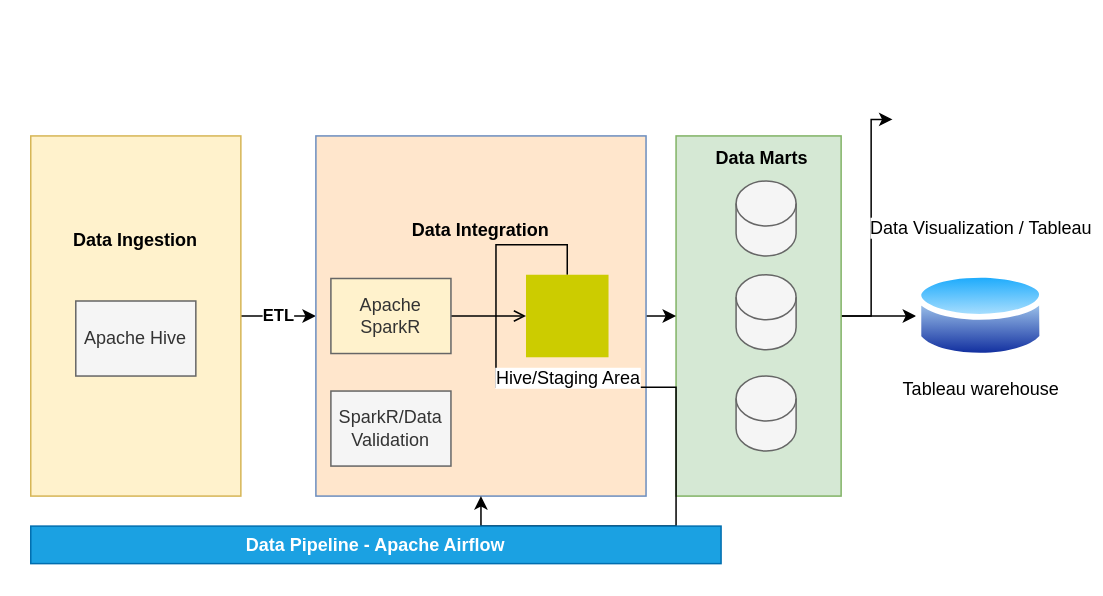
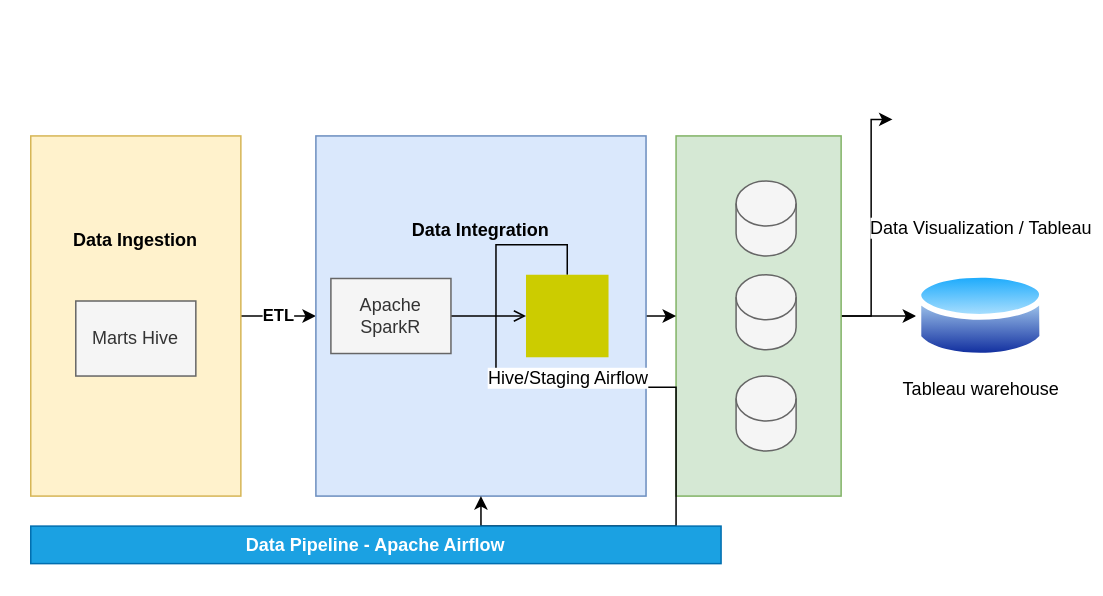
- <mxCell id="18" value="&lt;b&gt;Data Marts&lt;/b&gt;" style="text;html=1;strokeColor=none;fillColor=none;align=center;verticalAlign=middle;whiteSpace=wrap;rounded=0;" vertex="1" parent="1"><mxGeometry x="475" y="90" width="65" height="30" as="geometry" /></mxCell>
- <mxCell id="11" value="Apache SparkR" style="rounded=0;whiteSpace=wrap;html=1;fillColor=#fff2cc;fontColor=#333333;strokeColor=#666666;" vertex="1" parent="1"><mxGeometry x="220" y="185" width="80" height="50" as="geometry" /></mxCell>
+ <mxCell id="11" value="Apache SparkR" style="rounded=0;whiteSpace=wrap;html=1;fillColor=#f5f5f5;fontColor=#333333;strokeColor=#666666;" vertex="1" parent="1"><mxGeometry x="220" y="185" width="80" height="50" as="geometry" /></mxCell>
- <mxCell id="8" value="&lt;b&gt;Data Integration&lt;br&gt;&lt;br&gt;&lt;br&gt;&lt;br&gt;&lt;br&gt;&lt;br&gt;&lt;br&gt;&lt;br&gt;&lt;br&gt;&lt;/b&gt;" style="rounded=0;whiteSpace=wrap;html=1;fillColor=#ffe6cc;strokeColor=#6c8ebf;" vertex="1" parent="1"><mxGeometry x="210" y="90" width="220" height="240" as="geometry" /></mxCell>
+ <mxCell id="8" value="&lt;b&gt;Data Integration&lt;br&gt;&lt;br&gt;&lt;br&gt;&lt;br&gt;&lt;br&gt;&lt;br&gt;&lt;br&gt;&lt;br&gt;&lt;br&gt;&lt;/b&gt;" style="rounded=0;whiteSpace=wrap;html=1;fillColor=#dae8fc;strokeColor=#6c8ebf;" vertex="1" parent="1"><mxGeometry x="210" y="90" width="220" height="240" as="geometry" /></mxCell>
- <mxCell id="9" value="Apache Hive" style="rounded=0;whiteSpace=wrap;html=1;fillColor=#f5f5f5;fontColor=#333333;strokeColor=#666666;" vertex="1" parent="1"><mxGeometry x="50" y="200" width="80" height="50" as="geometry" /></mxCell>
+ <mxCell id="9" value="Marts Hive" style="rounded=0;whiteSpace=wrap;html=1;fillColor=#f5f5f5;fontColor=#333333;strokeColor=#666666;" vertex="1" parent="1"><mxGeometry x="50" y="200" width="80" height="50" as="geometry" /></mxCell>
- <mxCell id="13" value="Hive/Staging Area" style="shape=image;html=1;verticalAlign=top;verticalLabelPosition=bottom;labelBackgroundColor=#ffffff;imageAspect=0;aspect=fixed;image=https://cdn4.iconfinder.com/data/icons/social-media-and-logos-12/32/Logo_Evernote_elephant-128.png;imageBackground=#CCCC00;" vertex="1" parent="1"><mxGeometry x="350" y="182.5" width="55" height="55" as="geometry" /></mxCell>
+ <mxCell id="13" value="Hive/Staging Airflow" style="shape=image;html=1;verticalAlign=top;verticalLabelPosition=bottom;labelBackgroundColor=#ffffff;imageAspect=0;aspect=fixed;image=https://cdn4.iconfinder.com/data/icons/social-media-and-logos-12/32/Logo_Evernote_elephant-128.png;imageBackground=#CCCC00;" vertex="1" parent="1"><mxGeometry x="350" y="182.5" width="55" height="55" as="geometry" /></mxCell>
- <mxCell id="14" value="SparkR/Data Validation" style="rounded=0;whiteSpace=wrap;html=1;fillColor=#f5f5f5;fontColor=#333333;strokeColor=#666666;" vertex="1" parent="1"><mxGeometry x="220" y="260" width="80" height="50" as="geometry" /></mxCell>
